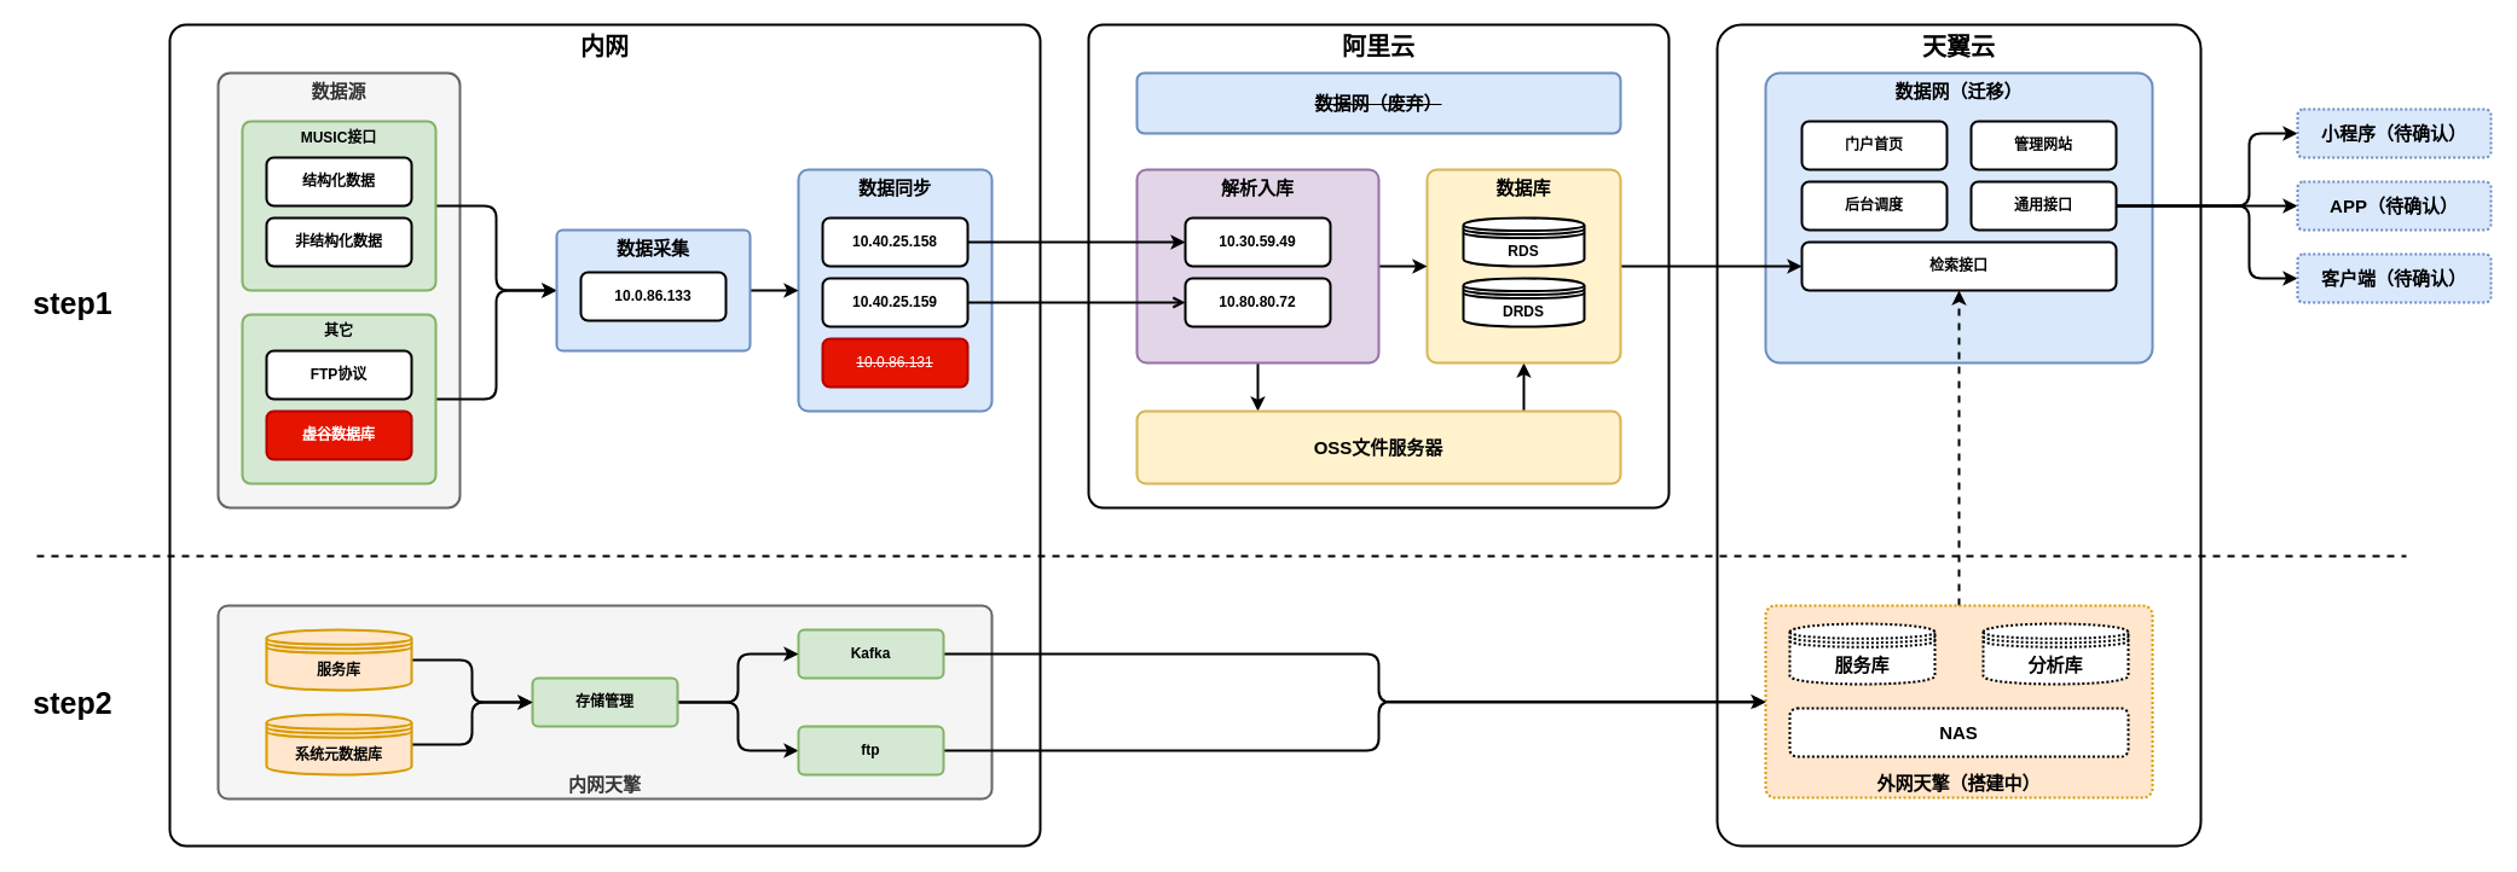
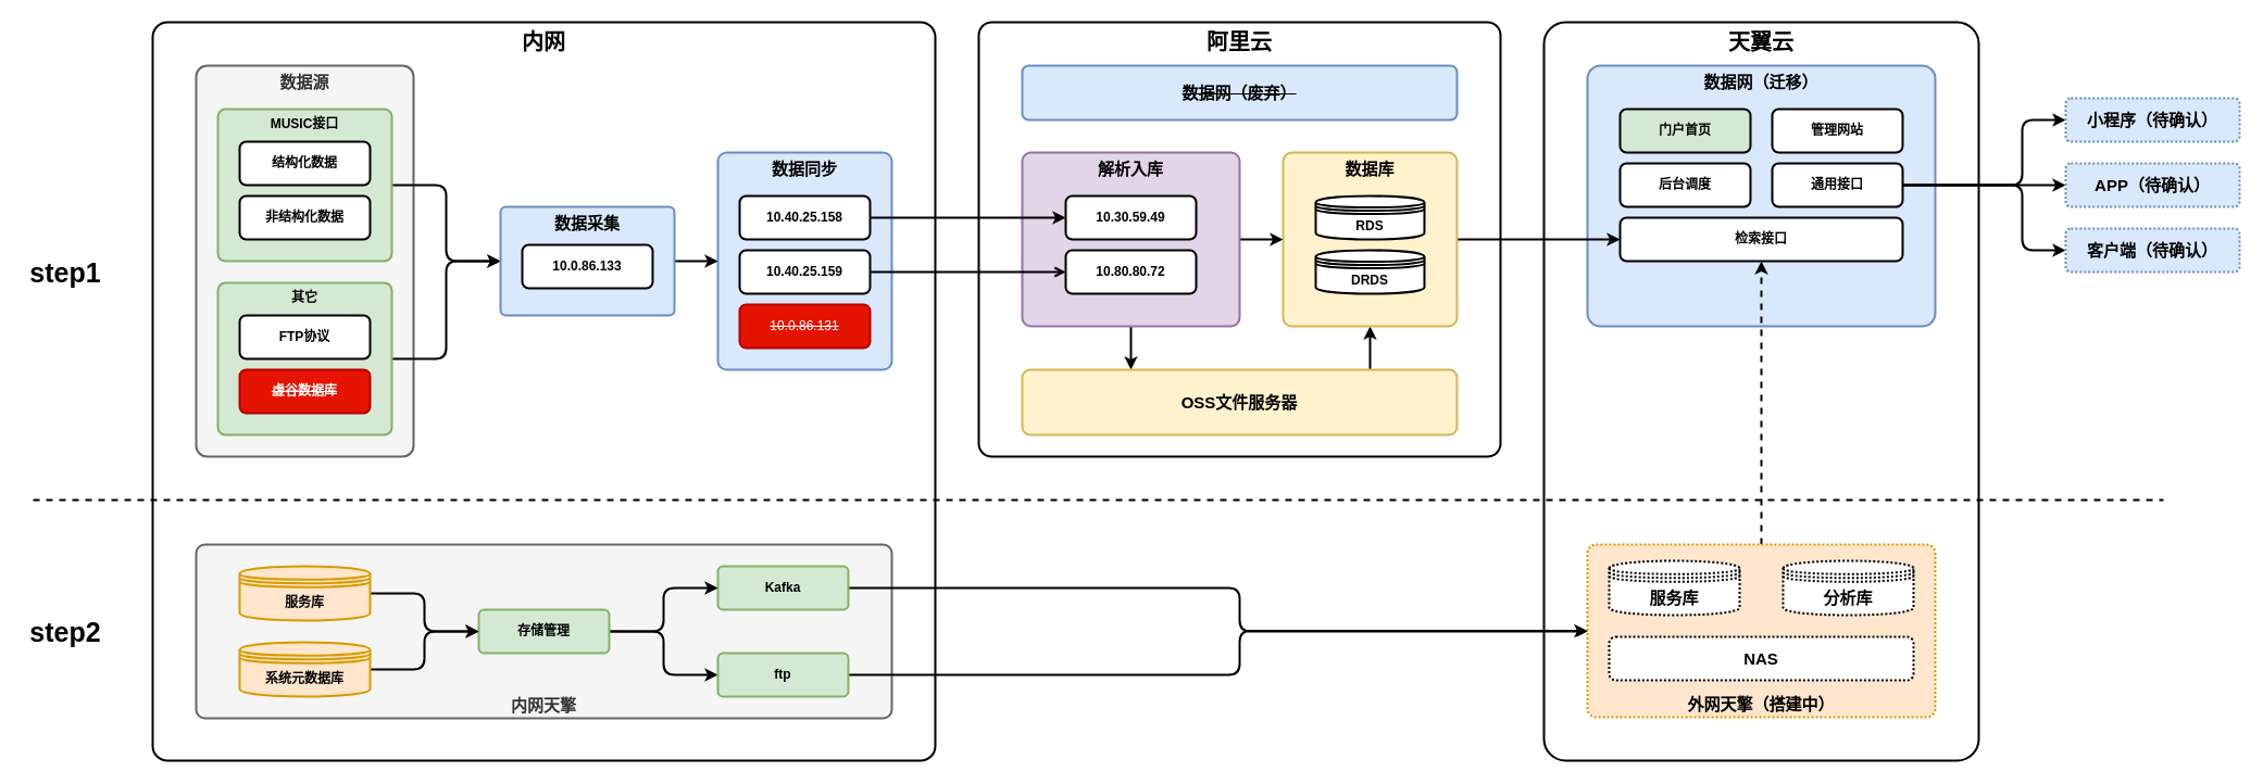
- <mxCell id="22" value="门户首页" style="rounded=1;whiteSpace=wrap;html=1;strokeWidth=2;flipV=0;fontStyle=1" vertex="1" parent="1"><mxGeometry x="1490" y="100" width="120" height="40" as="geometry" /></mxCell>
+ <mxCell id="22" value="门户首页" style="rounded=1;whiteSpace=wrap;html=1;strokeWidth=2;flipV=0;fontStyle=1;fillColor=#d5e8d4;" vertex="1" parent="1"><mxGeometry x="1490" y="100" width="120" height="40" as="geometry" /></mxCell>
